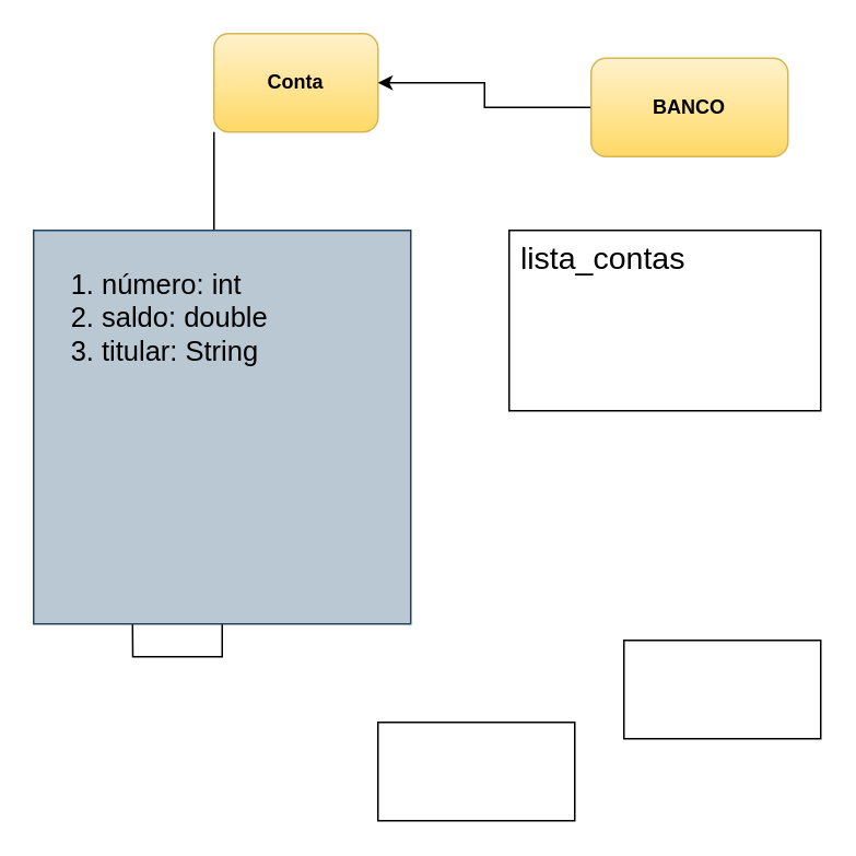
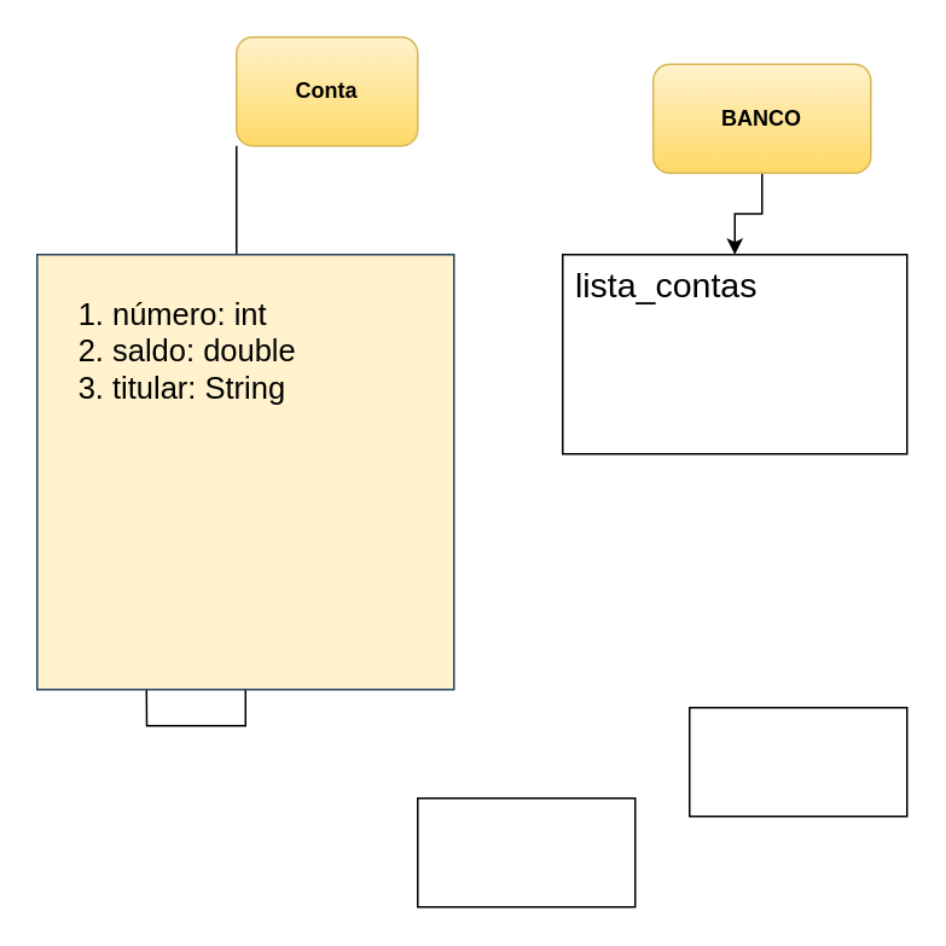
- <mxCell id="9" style="edgeStyle=orthogonalEdgeStyle;rounded=0;orthogonalLoop=1;jettySize=auto;html=1;" edge="1" parent="1" source="10" target="2"><mxGeometry relative="1" as="geometry" /></mxCell>
+ <mxCell id="9" style="edgeStyle=orthogonalEdgeStyle;rounded=0;orthogonalLoop=1;jettySize=auto;html=1;" edge="1" parent="1" source="10" target="6"><mxGeometry relative="1" as="geometry" /></mxCell>
- <mxCell id="8" value="&lt;ol style=&quot;font-size: 17px;&quot;&gt;&lt;li style=&quot;font-size: 17px;&quot;&gt;&lt;font color=&quot;#000000&quot; style=&quot;font-size: 17px;&quot;&gt;número: int&lt;/font&gt;&lt;/li&gt;&lt;li style=&quot;font-size: 17px;&quot;&gt;&lt;font color=&quot;#000000&quot; style=&quot;font-size: 17px;&quot;&gt;saldo: double&lt;/font&gt;&lt;/li&gt;&lt;li style=&quot;font-size: 17px;&quot;&gt;&lt;font color=&quot;#000000&quot; style=&quot;font-size: 17px;&quot;&gt;titular: String&lt;/font&gt;&lt;/li&gt;&lt;/ol&gt;&lt;div style=&quot;font-size: 17px;&quot;&gt;&lt;/div&gt;" style="rounded=0;whiteSpace=wrap;html=1;fillColor=#bac8d3;labelBackgroundColor=none;strokeColor=#23445d;align=left;verticalAlign=top;fontSize=17;" vertex="1" parent="1"><mxGeometry x="20" y="140" width="230" height="240" as="geometry" /></mxCell>
+ <mxCell id="8" value="&lt;ol style=&quot;font-size: 17px;&quot;&gt;&lt;li style=&quot;font-size: 17px;&quot;&gt;&lt;font color=&quot;#000000&quot; style=&quot;font-size: 17px;&quot;&gt;número: int&lt;/font&gt;&lt;/li&gt;&lt;li style=&quot;font-size: 17px;&quot;&gt;&lt;font color=&quot;#000000&quot; style=&quot;font-size: 17px;&quot;&gt;saldo: double&lt;/font&gt;&lt;/li&gt;&lt;li style=&quot;font-size: 17px;&quot;&gt;&lt;font color=&quot;#000000&quot; style=&quot;font-size: 17px;&quot;&gt;titular: String&lt;/font&gt;&lt;/li&gt;&lt;/ol&gt;&lt;div style=&quot;font-size: 17px;&quot;&gt;&lt;/div&gt;" style="rounded=0;whiteSpace=wrap;html=1;fillColor=#fff2cc;labelBackgroundColor=none;strokeColor=#23445d;align=left;verticalAlign=top;fontSize=17;" vertex="1" parent="1"><mxGeometry x="20" y="140" width="230" height="240" as="geometry" /></mxCell>
